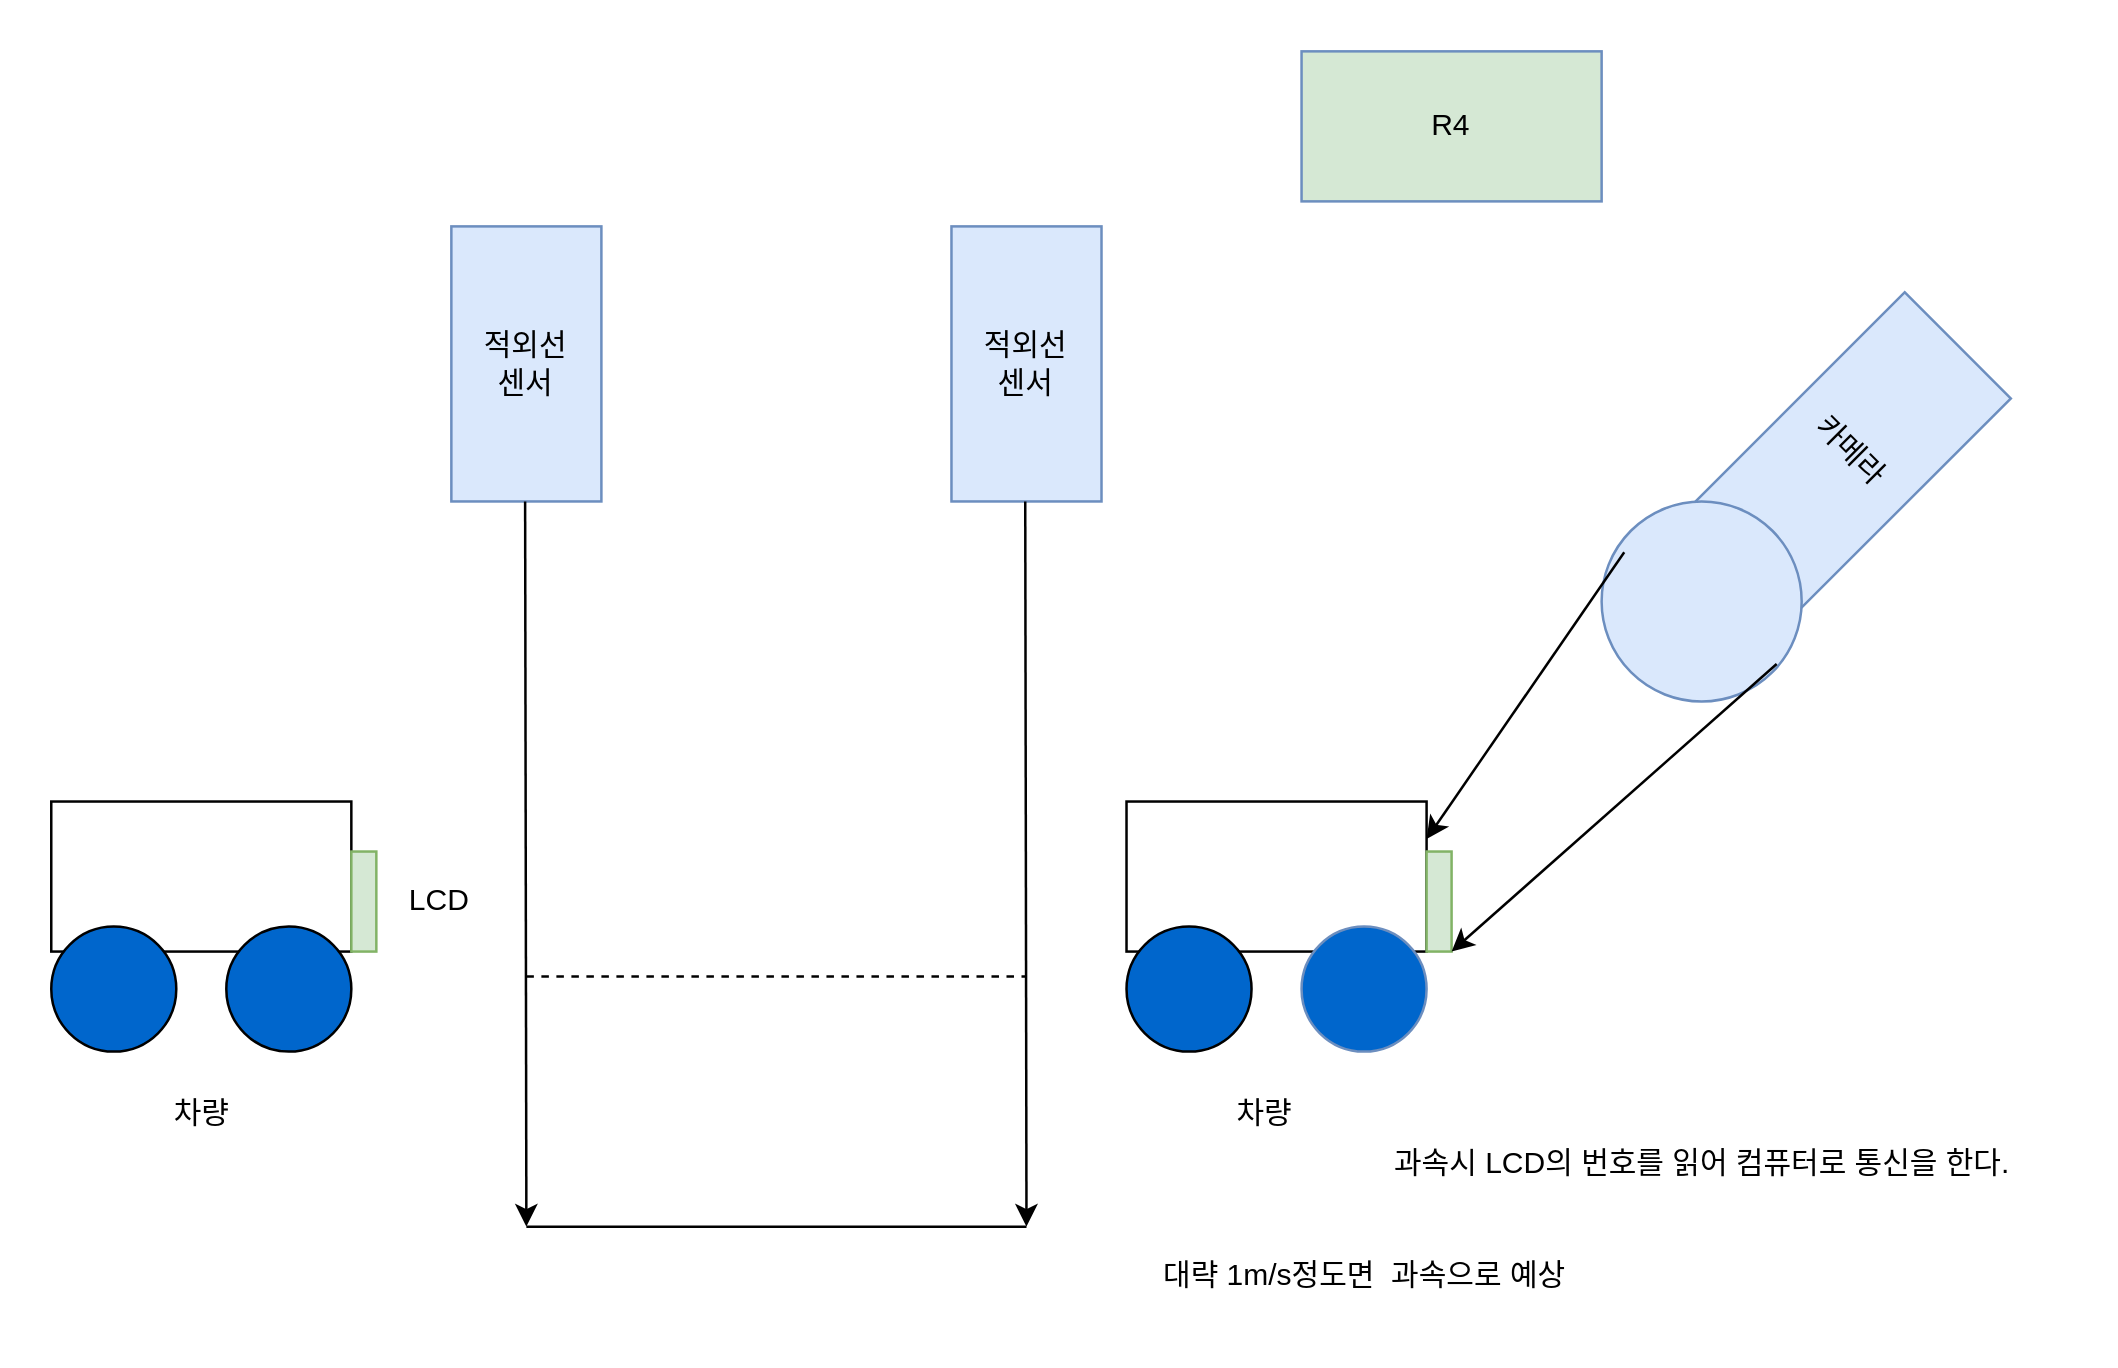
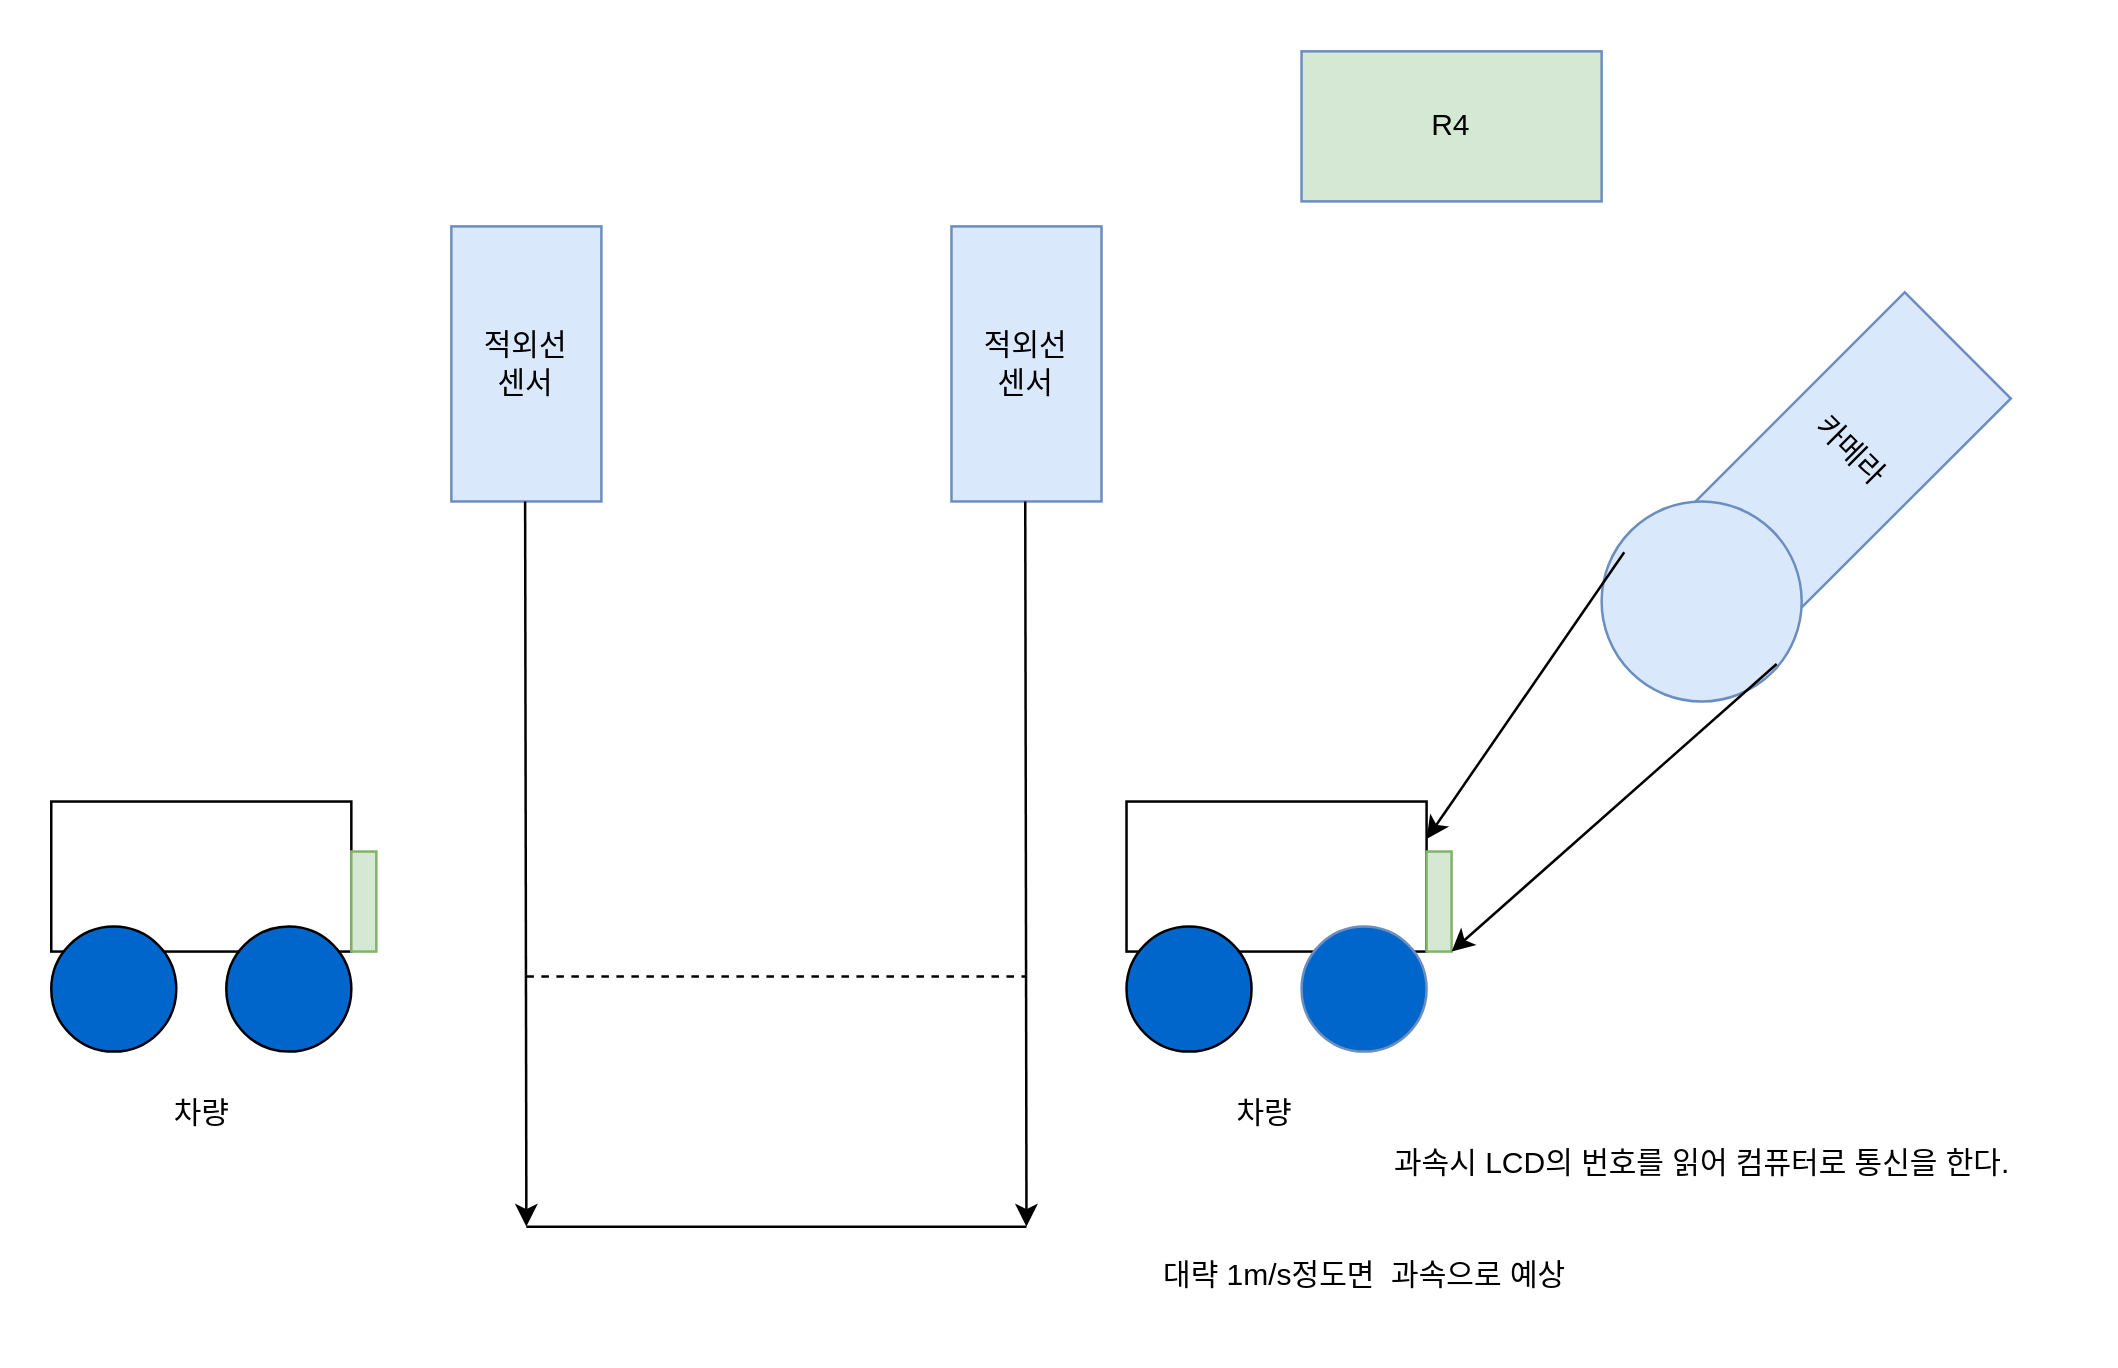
- <mxCell id="25" value="LCD" style="text;html=1;align=center;verticalAlign=middle;resizable=0;points=[];autosize=1;strokeColor=none;fillColor=none;" vertex="1" parent="1"><mxGeometry x="150" y="345" width="50" height="30" as="geometry" /></mxCell>
